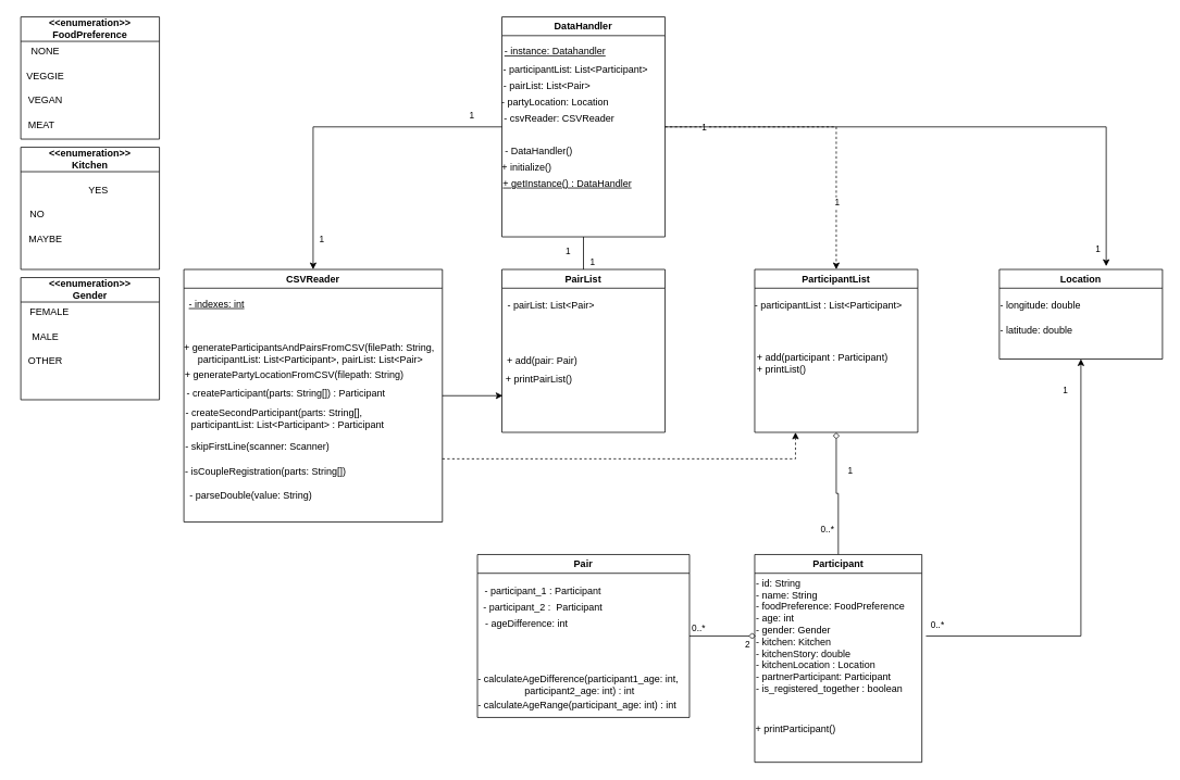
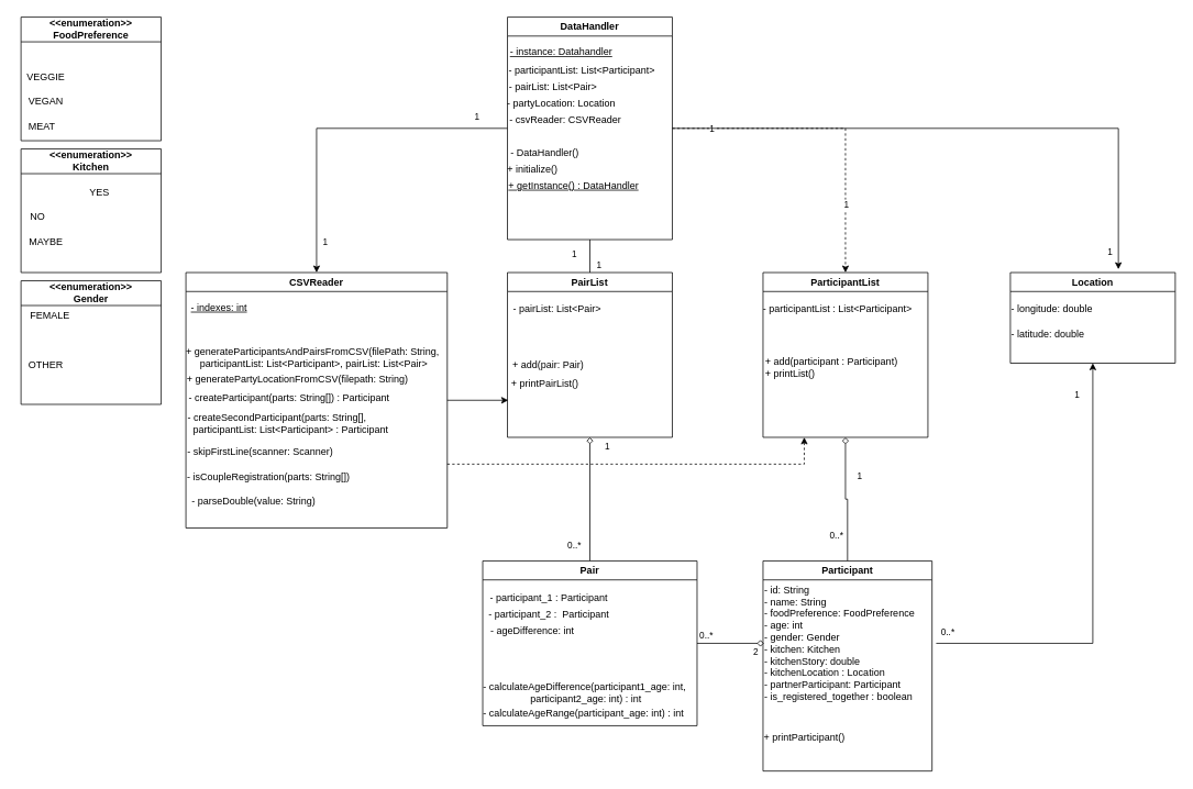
- <mxCell id="3" value="NONE" style="text;html=1;align=center;verticalAlign=middle;resizable=0;points=[];autosize=1;strokeColor=none;fillColor=none;" vertex="1" parent="2"><mxGeometry y="28" width="60" height="30" as="geometry" /></mxCell>
- <mxCell id="9" value="MALE" style="text;html=1;align=center;verticalAlign=middle;resizable=0;points=[];autosize=1;strokeColor=none;fillColor=none;" vertex="1" parent="7"><mxGeometry y="58" width="60" height="30" as="geometry" /></mxCell>
+ <mxCell id="43" style="edgeStyle=orthogonalEdgeStyle;rounded=0;orthogonalLoop=1;jettySize=auto;html=1;endArrow=diamond;endFill=0;entryX=0.5;entryY=1;entryDx=0;entryDy=0;" edge="1" parent="1" source="46" target="52"><mxGeometry relative="1" as="geometry"><mxPoint x="1055" y="530" as="targetPoint" /></mxGeometry></mxCell>
+ <mxCell id="44" value="0..*" style="edgeLabel;html=1;align=center;verticalAlign=middle;resizable=0;points=[];" vertex="1" connectable="0" parent="43"><mxGeometry x="-0.457" relative="1" as="geometry"><mxPoint x="-20" y="21" as="offset" /></mxGeometry></mxCell>
+ <mxCell id="45" value="1" style="edgeLabel;html=1;align=center;verticalAlign=middle;resizable=0;points=[];" vertex="1" connectable="0" parent="43"><mxGeometry x="0.409" y="1" relative="1" as="geometry"><mxPoint x="21" y="-34" as="offset" /></mxGeometry></mxCell>
